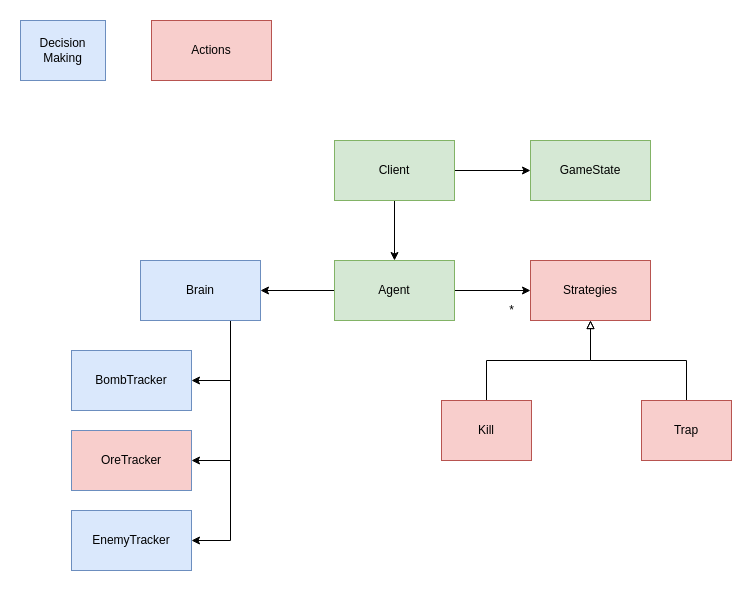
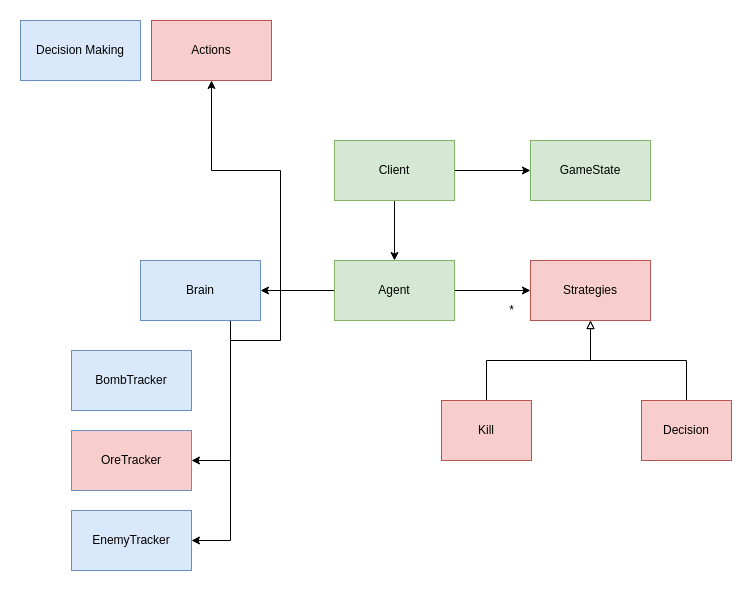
- <mxCell id="20" value="Decision Making" style="rounded=0;whiteSpace=wrap;html=1;fillColor=#dae8fc;strokeColor=#6c8ebf;" vertex="1" parent="1"><mxGeometry x="20" y="20" width="85" height="60" as="geometry" /></mxCell>
+ <mxCell id="20" value="Decision Making" style="rounded=0;whiteSpace=wrap;html=1;fillColor=#dae8fc;strokeColor=#6c8ebf;" vertex="1" parent="1"><mxGeometry x="20" y="20" width="120" height="60" as="geometry" /></mxCell>
- <mxCell id="9" style="edgeStyle=orthogonalEdgeStyle;rounded=0;orthogonalLoop=1;jettySize=auto;html=1;exitX=0.75;exitY=1;exitDx=0;exitDy=0;entryX=1;entryY=0.5;entryDx=0;entryDy=0;" edge="1" parent="1" source="12" target="13"><mxGeometry relative="1" as="geometry" /></mxCell>
+ <mxCell id="9" style="edgeStyle=orthogonalEdgeStyle;rounded=0;orthogonalLoop=1;jettySize=auto;html=1;exitX=0.75;exitY=1;exitDx=0;exitDy=0;" edge="1" parent="1" source="12" target="21"><mxGeometry relative="1" as="geometry" /></mxCell>
- <mxCell id="19" value="Trap" style="rounded=0;whiteSpace=wrap;html=1;fillColor=#f8cecc;strokeColor=#b85450;" vertex="1" parent="1"><mxGeometry x="641" y="400" width="90" height="60" as="geometry" /></mxCell>
+ <mxCell id="19" value="Decision" style="rounded=0;whiteSpace=wrap;html=1;fillColor=#f8cecc;strokeColor=#b85450;" vertex="1" parent="1"><mxGeometry x="641" y="400" width="90" height="60" as="geometry" /></mxCell>
